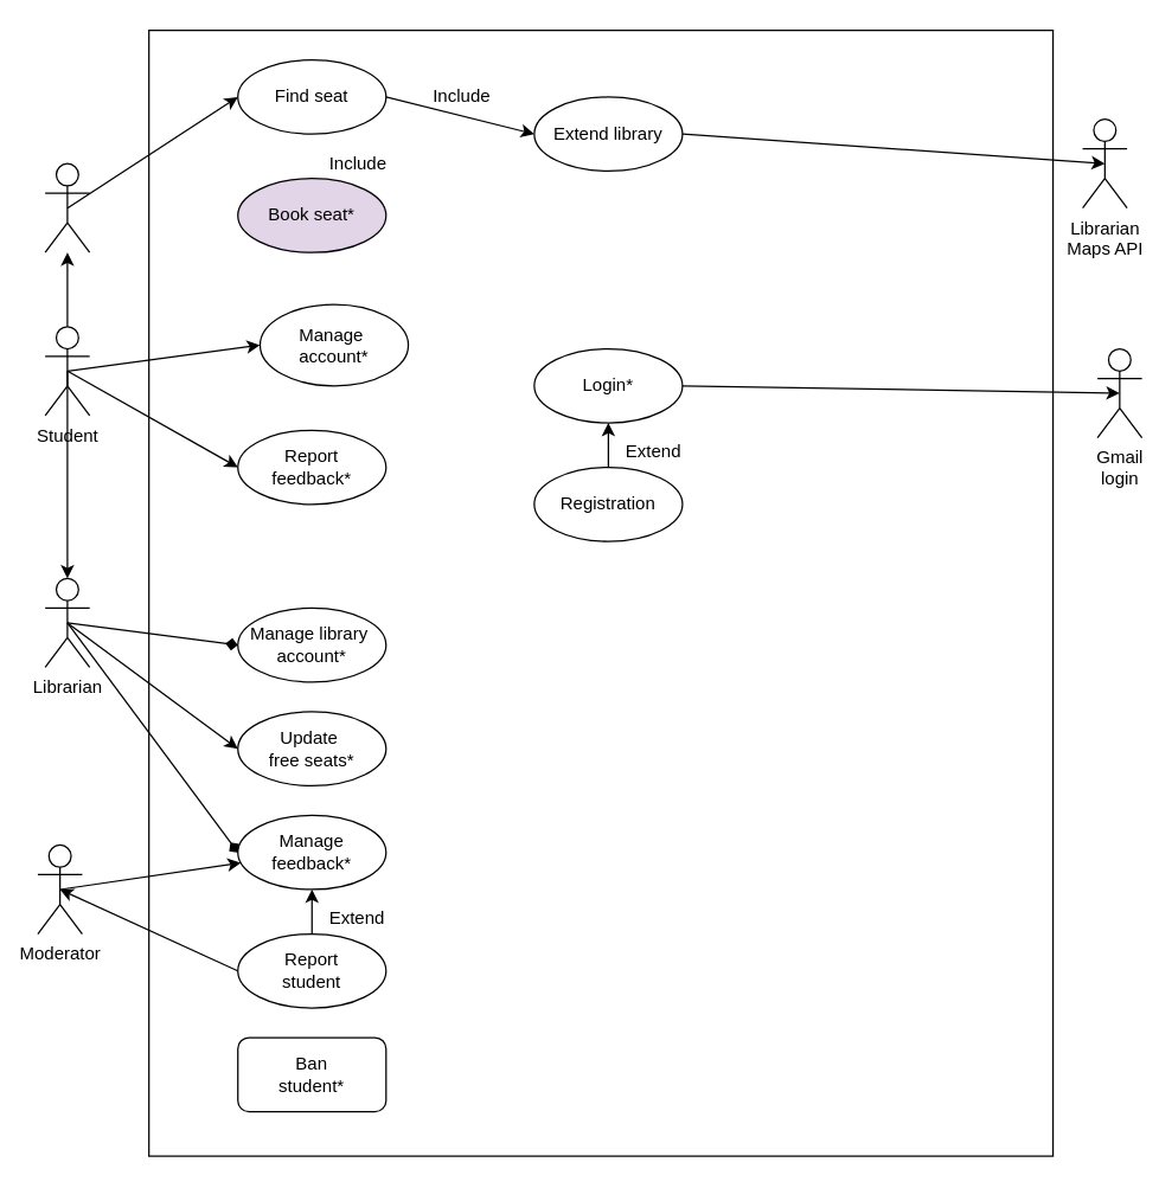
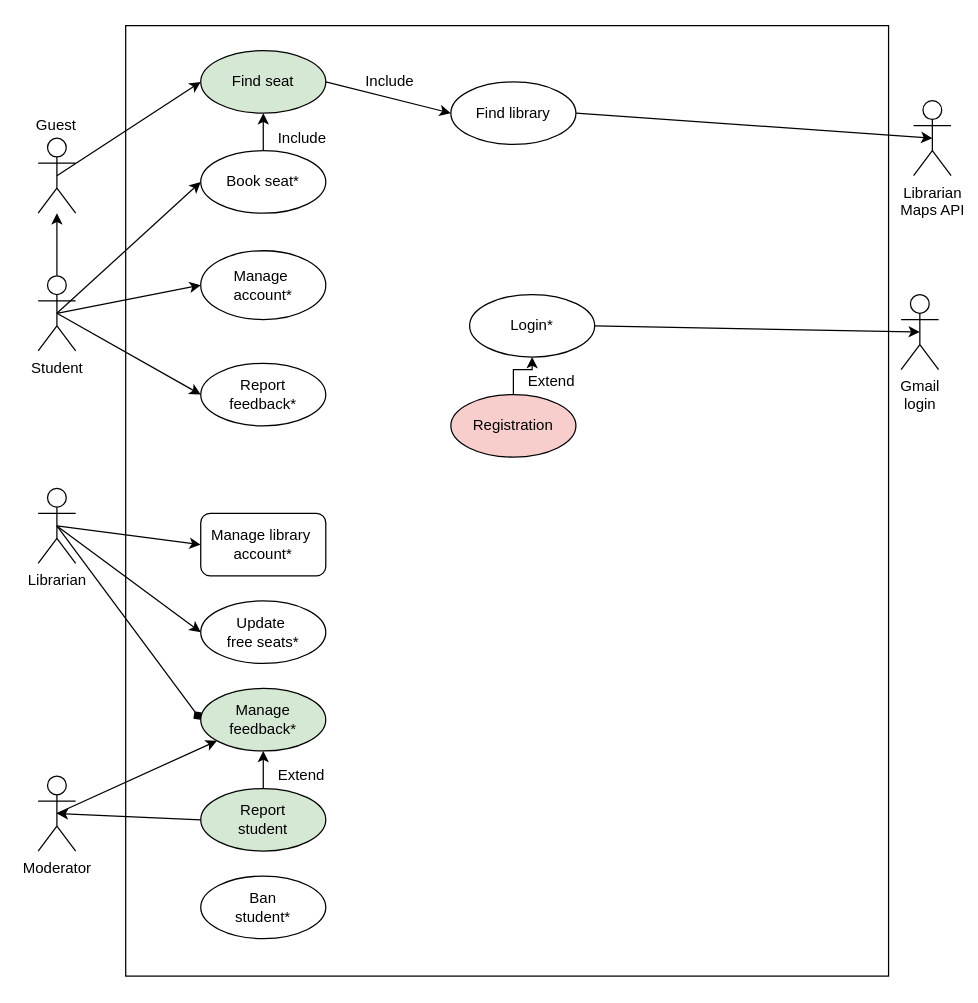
- <mxCell id="11" value="Find&amp;nbsp;seat" style="ellipse;whiteSpace=wrap;html=1;" parent="1" vertex="1"><mxGeometry x="160" y="40" width="100" height="50" as="geometry" /></mxCell>
+ <mxCell id="11" value="Find&amp;nbsp;seat" style="ellipse;whiteSpace=wrap;html=1;fillColor=#d5e8d4;" parent="1" vertex="1"><mxGeometry x="160" y="40" width="100" height="50" as="geometry" /></mxCell>
- <mxCell id="20" value="Extend library" style="ellipse;whiteSpace=wrap;html=1;" parent="1" vertex="1"><mxGeometry x="360" y="65" width="100" height="50" as="geometry" /></mxCell>
+ <mxCell id="20" value="Find library" style="ellipse;whiteSpace=wrap;html=1;" parent="1" vertex="1"><mxGeometry x="360" y="65" width="100" height="50" as="geometry" /></mxCell>
+ <mxCell id="6" value="&amp;nbsp; Guest" style="text;html=1;resizable=0;points=[];autosize=1;align=left;verticalAlign=top;spacingTop=-4;" parent="1" vertex="1"><mxGeometry x="20" y="90" width="50" height="20" as="geometry" /></mxCell>
+ <mxCell id="9" style="edgeStyle=orthogonalEdgeStyle;rounded=0;orthogonalLoop=1;jettySize=auto;html=1;exitX=0.5;exitY=0;exitDx=0;exitDy=0;entryX=0.5;entryY=1;entryDx=0;entryDy=0;" parent="1" source="10" target="11" edge="1"><mxGeometry relative="1" as="geometry" /></mxCell>
- <mxCell id="10" value="Book seat*" style="ellipse;whiteSpace=wrap;html=1;fillColor=#e1d5e7;" parent="1" vertex="1"><mxGeometry x="160" y="120" width="100" height="50" as="geometry" /></mxCell>
+ <mxCell id="10" value="Book seat*" style="ellipse;whiteSpace=wrap;html=1;" parent="1" vertex="1"><mxGeometry x="160" y="120" width="100" height="50" as="geometry" /></mxCell>
- <mxCell id="12" value="Manage&amp;nbsp;&lt;br&gt;account*" style="ellipse;whiteSpace=wrap;html=1;" parent="1" vertex="1"><mxGeometry x="175" y="205" width="100" height="55" as="geometry" /></mxCell>
+ <mxCell id="12" value="Manage&amp;nbsp;&lt;br&gt;account*" style="ellipse;whiteSpace=wrap;html=1;" parent="1" vertex="1"><mxGeometry x="160" y="200" width="100" height="55" as="geometry" /></mxCell>
- <mxCell id="21" value="Login*" style="ellipse;whiteSpace=wrap;html=1;" parent="1" vertex="1"><mxGeometry x="360" y="235" width="100" height="50" as="geometry" /></mxCell>
+ <mxCell id="21" value="Login*" style="ellipse;whiteSpace=wrap;html=1;" parent="1" vertex="1"><mxGeometry x="375" y="235" width="100" height="50" as="geometry" /></mxCell>
- <mxCell id="19" value="Gmail&lt;br&gt;login" style="shape=umlActor;verticalLabelPosition=bottom;labelBackgroundColor=#ffffff;verticalAlign=top;html=1;" parent="1" vertex="1"><mxGeometry x="740" y="235" width="30" height="60" as="geometry" /></mxCell>
+ <mxCell id="19" value="Gmail&lt;br&gt;login" style="shape=umlActor;verticalLabelPosition=bottom;labelBackgroundColor=#ffffff;verticalAlign=top;html=1;" parent="1" vertex="1"><mxGeometry x="720" y="235" width="30" height="60" as="geometry" /></mxCell>
- <mxCell id="28" value="" style="endArrow=classic;html=1;exitX=0.5;exitY=0.5;exitDx=0;exitDy=0;exitPerimeter=0;" parent="1" source="4" target="7" edge="1"><mxGeometry width="50" height="50" relative="1" as="geometry"><mxPoint x="55" y="150" as="sourcePoint" /><mxPoint x="170" y="75" as="targetPoint" /></mxGeometry></mxCell>
+ <mxCell id="28" value="" style="endArrow=classic;html=1;entryX=0;entryY=0.5;entryDx=0;entryDy=0;exitX=0.5;exitY=0.5;exitDx=0;exitDy=0;exitPerimeter=0;" parent="1" source="4" target="10" edge="1"><mxGeometry width="50" height="50" relative="1" as="geometry"><mxPoint x="55" y="150" as="sourcePoint" /><mxPoint x="170" y="75" as="targetPoint" /></mxGeometry></mxCell>
- <mxCell id="23" value="Registration" style="ellipse;whiteSpace=wrap;html=1;" parent="1" vertex="1"><mxGeometry x="360" y="315" width="100" height="50" as="geometry" /></mxCell>
+ <mxCell id="23" value="Registration" style="ellipse;whiteSpace=wrap;html=1;fillColor=#f8cecc;" parent="1" vertex="1"><mxGeometry x="360" y="315" width="100" height="50" as="geometry" /></mxCell>
- <mxCell id="25" value="" style="endArrow=diamond;html=1;entryX=0;entryY=0.5;entryDx=0;entryDy=0;exitX=0.5;exitY=0.5;exitDx=0;exitDy=0;exitPerimeter=0;" parent="1" source="7" target="16" edge="1"><mxGeometry width="50" height="50" relative="1" as="geometry"><mxPoint x="45" y="459" as="sourcePoint" /><mxPoint x="160" y="584" as="targetPoint" /></mxGeometry></mxCell>
+ <mxCell id="25" value="" style="endArrow=classic;html=1;entryX=0;entryY=0.5;entryDx=0;entryDy=0;exitX=0.5;exitY=0.5;exitDx=0;exitDy=0;exitPerimeter=0;" parent="1" source="7" target="16" edge="1"><mxGeometry width="50" height="50" relative="1" as="geometry"><mxPoint x="45" y="459" as="sourcePoint" /><mxPoint x="160" y="584" as="targetPoint" /></mxGeometry></mxCell>
- <mxCell id="16" value="Manage library&amp;nbsp;&lt;br&gt;account*" style="ellipse;whiteSpace=wrap;html=1;" parent="1" vertex="1"><mxGeometry x="160" y="410" width="100" height="50" as="geometry" /></mxCell>
+ <mxCell id="16" value="Manage library&amp;nbsp;&lt;br&gt;account*" style="whiteSpace=wrap;html=1;rounded=1;" parent="1" vertex="1"><mxGeometry x="160" y="410" width="100" height="50" as="geometry" /></mxCell>
- <mxCell id="14" value="Manage&lt;br&gt;feedback*" style="ellipse;whiteSpace=wrap;html=1;" parent="1" vertex="1"><mxGeometry x="160" y="550" width="100" height="50" as="geometry" /></mxCell>
+ <mxCell id="14" value="Manage&lt;br&gt;feedback*" style="ellipse;whiteSpace=wrap;html=1;fillColor=#d5e8d4;" parent="1" vertex="1"><mxGeometry x="160" y="550" width="100" height="50" as="geometry" /></mxCell>
- <mxCell id="8" value="Moderator&lt;br&gt;" style="shape=umlActor;verticalLabelPosition=bottom;labelBackgroundColor=#ffffff;verticalAlign=top;html=1;" parent="1" vertex="1"><mxGeometry x="25" y="570" width="30" height="60" as="geometry" /></mxCell>
+ <mxCell id="8" value="Moderator&lt;br&gt;" style="shape=umlActor;verticalLabelPosition=bottom;labelBackgroundColor=#ffffff;verticalAlign=top;html=1;" parent="1" vertex="1"><mxGeometry x="30" y="620" width="30" height="60" as="geometry" /></mxCell>
- <mxCell id="38" value="Report&lt;br&gt;student" style="ellipse;whiteSpace=wrap;html=1;" vertex="1" parent="1"><mxGeometry x="160" y="630" width="100" height="50" as="geometry" /></mxCell>
+ <mxCell id="38" value="Report&lt;br&gt;student" style="ellipse;whiteSpace=wrap;html=1;fillColor=#d5e8d4;" vertex="1" parent="1"><mxGeometry x="160" y="630" width="100" height="50" as="geometry" /></mxCell>
- <mxCell id="17" value="Ban&lt;br&gt;student*" style="whiteSpace=wrap;html=1;rounded=1;" parent="1" vertex="1"><mxGeometry x="160" y="700" width="100" height="50" as="geometry" /></mxCell>
+ <mxCell id="17" value="Ban&lt;br&gt;student*" style="ellipse;whiteSpace=wrap;html=1;" parent="1" vertex="1"><mxGeometry x="160" y="700" width="100" height="50" as="geometry" /></mxCell>
